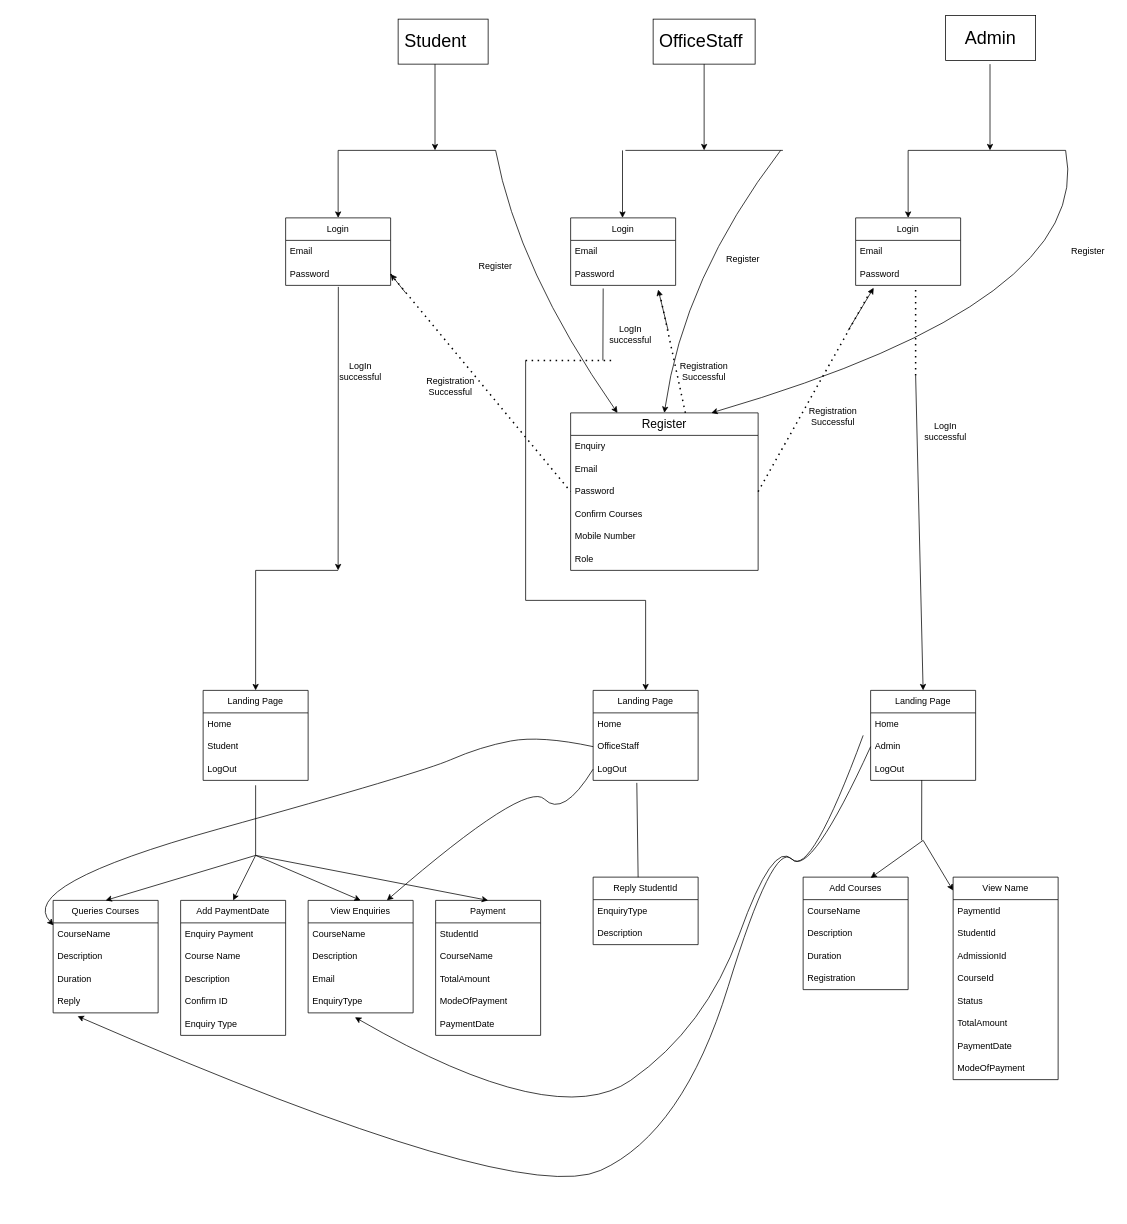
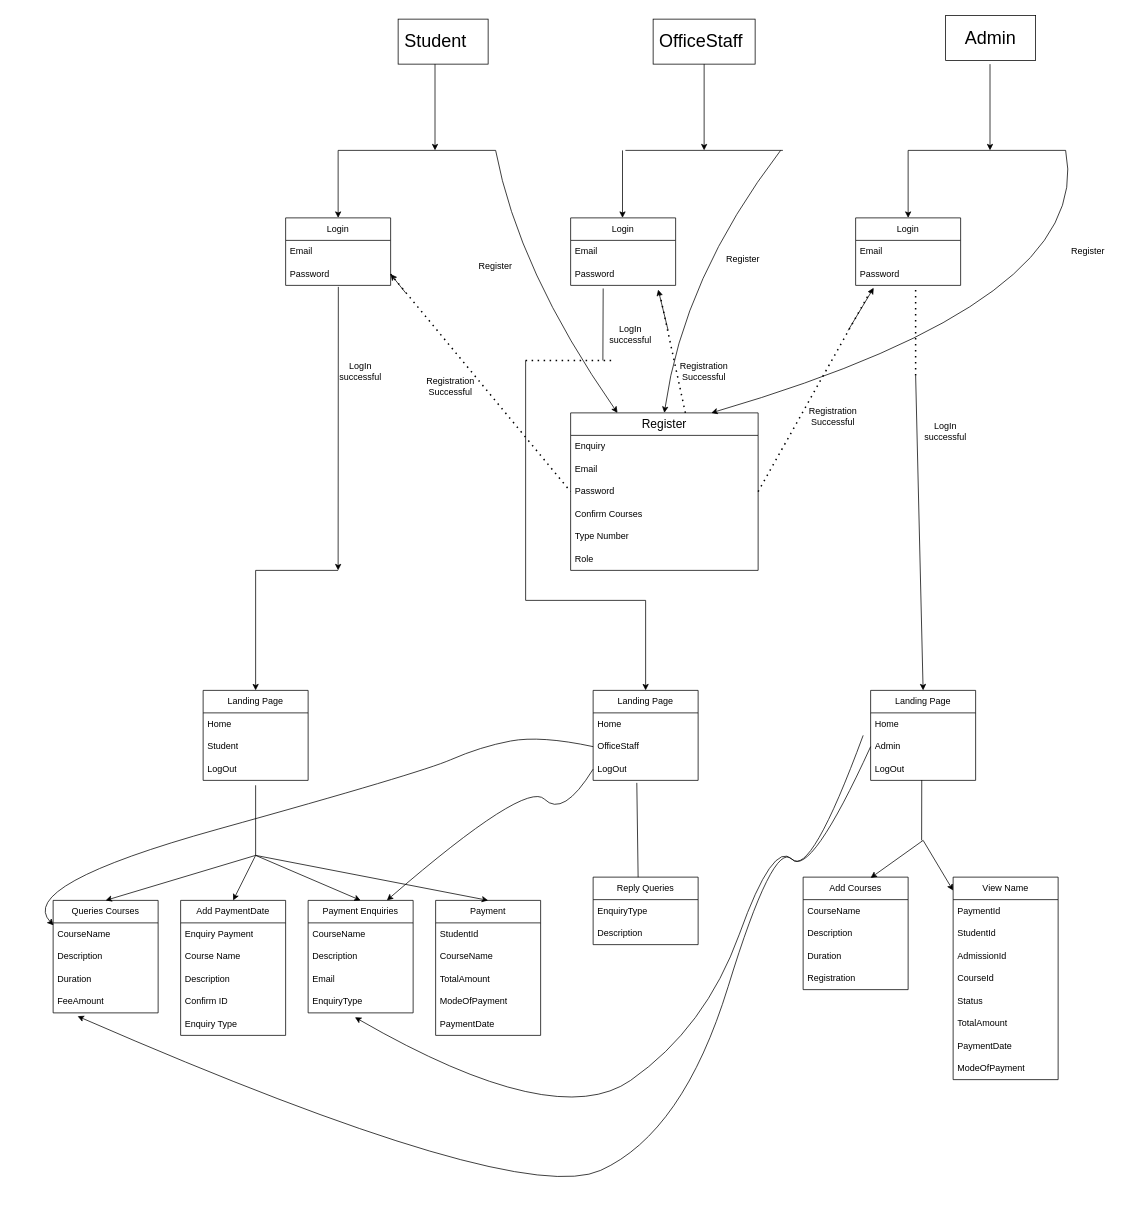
- <mxCell id="31" value="Mobile Number" style="text;strokeColor=none;fillColor=none;align=left;verticalAlign=middle;spacingLeft=4;spacingRight=4;overflow=hidden;points=[[0,0.5],[1,0.5]];portConstraint=eastwest;rotatable=0;whiteSpace=wrap;html=1;" vertex="1" parent="26"><mxGeometry y="150" width="250" height="30" as="geometry" /></mxCell>
+ <mxCell id="31" value="Type Number" style="text;strokeColor=none;fillColor=none;align=left;verticalAlign=middle;spacingLeft=4;spacingRight=4;overflow=hidden;points=[[0,0.5],[1,0.5]];portConstraint=eastwest;rotatable=0;whiteSpace=wrap;html=1;" vertex="1" parent="26"><mxGeometry y="150" width="250" height="30" as="geometry" /></mxCell>
- <mxCell id="86" value="Reply StudentId" style="swimlane;fontStyle=0;childLayout=stackLayout;horizontal=1;startSize=30;horizontalStack=0;resizeParent=1;resizeParentMax=0;resizeLast=0;collapsible=1;marginBottom=0;whiteSpace=wrap;html=1;" vertex="1" parent="1"><mxGeometry x="790" y="1169" width="140" height="90" as="geometry" /></mxCell>
+ <mxCell id="86" value="Reply Queries" style="swimlane;fontStyle=0;childLayout=stackLayout;horizontal=1;startSize=30;horizontalStack=0;resizeParent=1;resizeParentMax=0;resizeLast=0;collapsible=1;marginBottom=0;whiteSpace=wrap;html=1;" vertex="1" parent="1"><mxGeometry x="790" y="1169" width="140" height="90" as="geometry" /></mxCell>
- <mxCell id="68" value="View Enquiries" style="swimlane;fontStyle=0;childLayout=stackLayout;horizontal=1;startSize=30;horizontalStack=0;resizeParent=1;resizeParentMax=0;resizeLast=0;collapsible=1;marginBottom=0;whiteSpace=wrap;html=1;" vertex="1" parent="1"><mxGeometry x="410" y="1200" width="140" height="150" as="geometry" /></mxCell>
+ <mxCell id="68" value="Payment Enquiries" style="swimlane;fontStyle=0;childLayout=stackLayout;horizontal=1;startSize=30;horizontalStack=0;resizeParent=1;resizeParentMax=0;resizeLast=0;collapsible=1;marginBottom=0;whiteSpace=wrap;html=1;" vertex="1" parent="1"><mxGeometry x="410" y="1200" width="140" height="150" as="geometry" /></mxCell>
- <mxCell id="61" value="Reply" style="text;strokeColor=none;fillColor=none;align=left;verticalAlign=middle;spacingLeft=4;spacingRight=4;overflow=hidden;points=[[0,0.5],[1,0.5]];portConstraint=eastwest;rotatable=0;whiteSpace=wrap;html=1;" vertex="1" parent="57"><mxGeometry y="120" width="140" height="30" as="geometry" /></mxCell>
+ <mxCell id="61" value="FeeAmount" style="text;strokeColor=none;fillColor=none;align=left;verticalAlign=middle;spacingLeft=4;spacingRight=4;overflow=hidden;points=[[0,0.5],[1,0.5]];portConstraint=eastwest;rotatable=0;whiteSpace=wrap;html=1;" vertex="1" parent="57"><mxGeometry y="120" width="140" height="30" as="geometry" /></mxCell>
